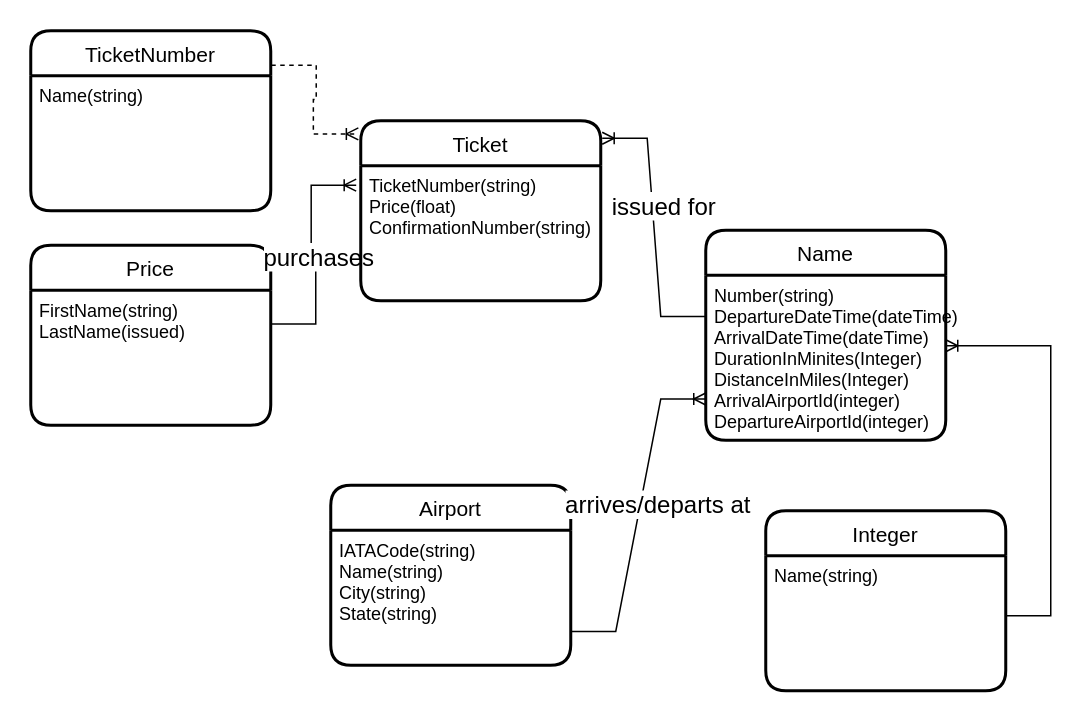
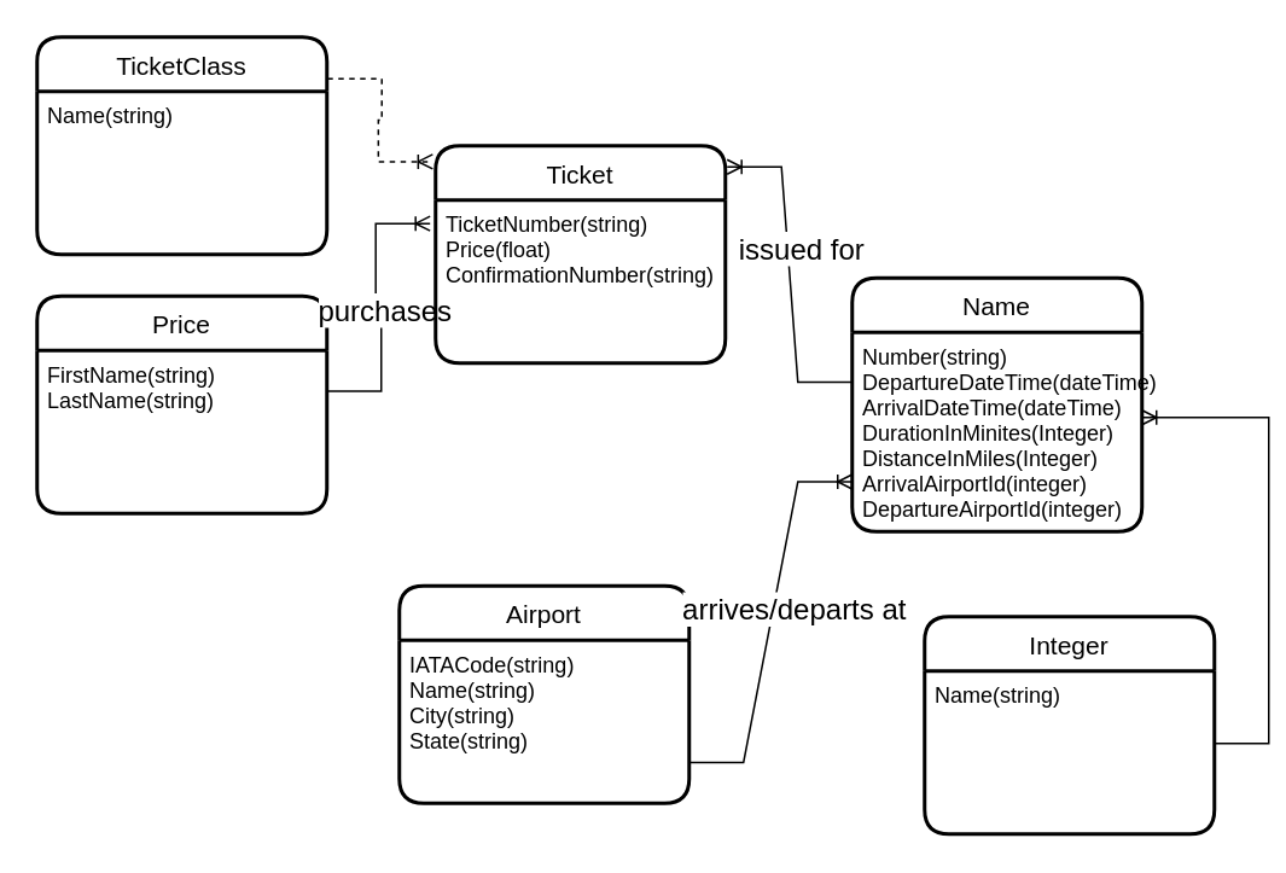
- <mxCell id="19" value="TicketNumber" style="swimlane;childLayout=stackLayout;horizontal=1;startSize=30;horizontalStack=0;rounded=1;fontSize=14;fontStyle=0;strokeWidth=2;resizeParent=0;resizeLast=1;shadow=0;dashed=0;align=center;" vertex="1" parent="1"><mxGeometry x="20" y="20" width="160" height="120" as="geometry" /></mxCell>
+ <mxCell id="19" value="TicketClass" style="swimlane;childLayout=stackLayout;horizontal=1;startSize=30;horizontalStack=0;rounded=1;fontSize=14;fontStyle=0;strokeWidth=2;resizeParent=0;resizeLast=1;shadow=0;dashed=0;align=center;" vertex="1" parent="1"><mxGeometry x="20" y="20" width="160" height="120" as="geometry" /></mxCell>
- <mxCell id="3" value="FirstName(string)&#10;LastName(issued)" style="align=left;strokeColor=none;fillColor=none;spacingLeft=4;fontSize=12;verticalAlign=top;resizable=0;rotatable=0;part=1;" vertex="1" parent="2"><mxGeometry y="30" width="160" height="90" as="geometry" /></mxCell>
+ <mxCell id="3" value="FirstName(string)&#10;LastName(string)" style="align=left;strokeColor=none;fillColor=none;spacingLeft=4;fontSize=12;verticalAlign=top;resizable=0;rotatable=0;part=1;" vertex="1" parent="2"><mxGeometry y="30" width="160" height="90" as="geometry" /></mxCell>
